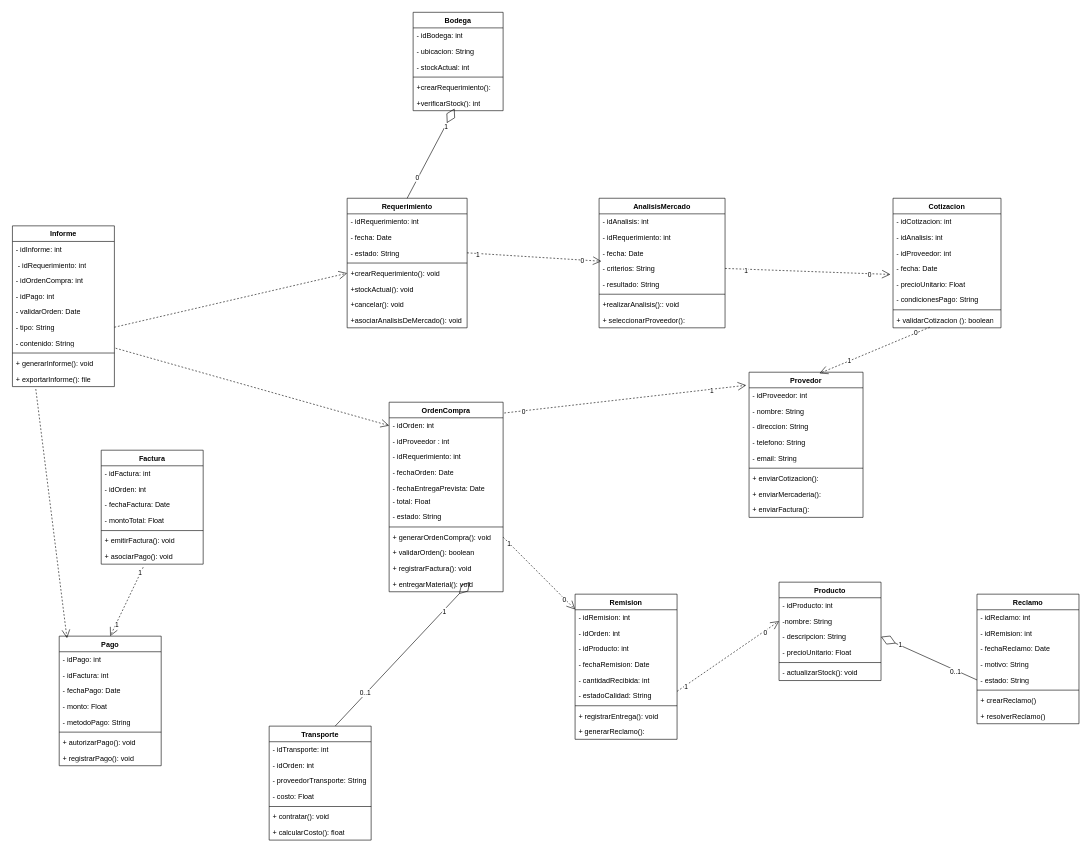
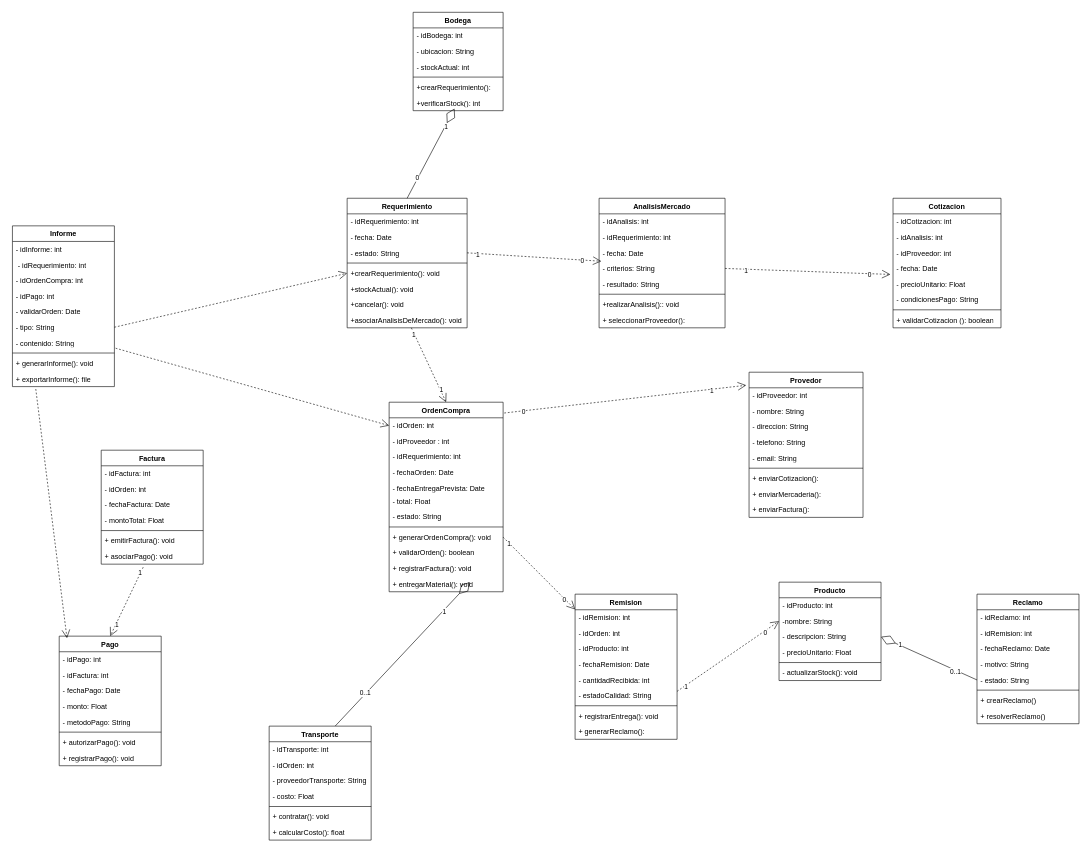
- <mxCell id="132" value="" style="endArrow=open;endSize=12;dashed=1;html=1;rounded=0;exitX=0.341;exitY=0.962;exitDx=0;exitDy=0;entryX=0.618;entryY=0.008;entryDx=0;entryDy=0;entryPerimeter=0;exitPerimeter=0;" edge="1" parent="1" source="35" target="36"><mxGeometry width="160" relative="1" as="geometry"><mxPoint x="1248" y="283" as="sourcePoint" /><mxPoint x="1534" y="280" as="targetPoint" /></mxGeometry></mxCell>
- <mxCell id="133" value="&lt;br&gt;&lt;div&gt;&lt;br&gt;&lt;/div&gt;" style="edgeLabel;html=1;align=center;verticalAlign=middle;resizable=0;points=[];" connectable="0" vertex="1" parent="132"><mxGeometry x="0.77" y="-2" relative="1" as="geometry"><mxPoint as="offset" /></mxGeometry></mxCell>
- <mxCell id="134" value="0" style="edgeLabel;html=1;align=center;verticalAlign=middle;resizable=0;points=[];" connectable="0" vertex="1" parent="132"><mxGeometry x="-0.735" y="-1" relative="1" as="geometry"><mxPoint as="offset" /></mxGeometry></mxCell>
- <mxCell id="135" value="1" style="edgeLabel;html=1;align=center;verticalAlign=middle;resizable=0;points=[];" connectable="0" vertex="1" parent="132"><mxGeometry x="0.467" y="-1" relative="1" as="geometry"><mxPoint as="offset" /></mxGeometry></mxCell>
+ <mxCell id="136" value="" style="endArrow=open;endSize=12;dashed=1;html=1;rounded=0;exitX=0.535;exitY=1;exitDx=0;exitDy=0;entryX=0.5;entryY=0;entryDx=0;entryDy=0;exitPerimeter=0;" edge="1" parent="1" source="10" target="46"><mxGeometry width="160" relative="1" as="geometry"><mxPoint x="708" y="642" as="sourcePoint" /><mxPoint x="981" y="640" as="targetPoint" /></mxGeometry></mxCell>
+ <mxCell id="137" value="&lt;br&gt;&lt;div&gt;&lt;br&gt;&lt;/div&gt;" style="edgeLabel;html=1;align=center;verticalAlign=middle;resizable=0;points=[];" connectable="0" vertex="1" parent="136"><mxGeometry x="0.77" y="-2" relative="1" as="geometry"><mxPoint as="offset" /></mxGeometry></mxCell>
+ <mxCell id="138" value="1" style="edgeLabel;html=1;align=center;verticalAlign=middle;resizable=0;points=[];" connectable="0" vertex="1" parent="136"><mxGeometry x="-0.84" y="-1" relative="1" as="geometry"><mxPoint as="offset" /></mxGeometry></mxCell>
+ <mxCell id="139" value="1" style="edgeLabel;html=1;align=center;verticalAlign=middle;resizable=0;points=[];" connectable="0" vertex="1" parent="136"><mxGeometry x="0.661" y="1" relative="1" as="geometry"><mxPoint as="offset" /></mxGeometry></mxCell>
